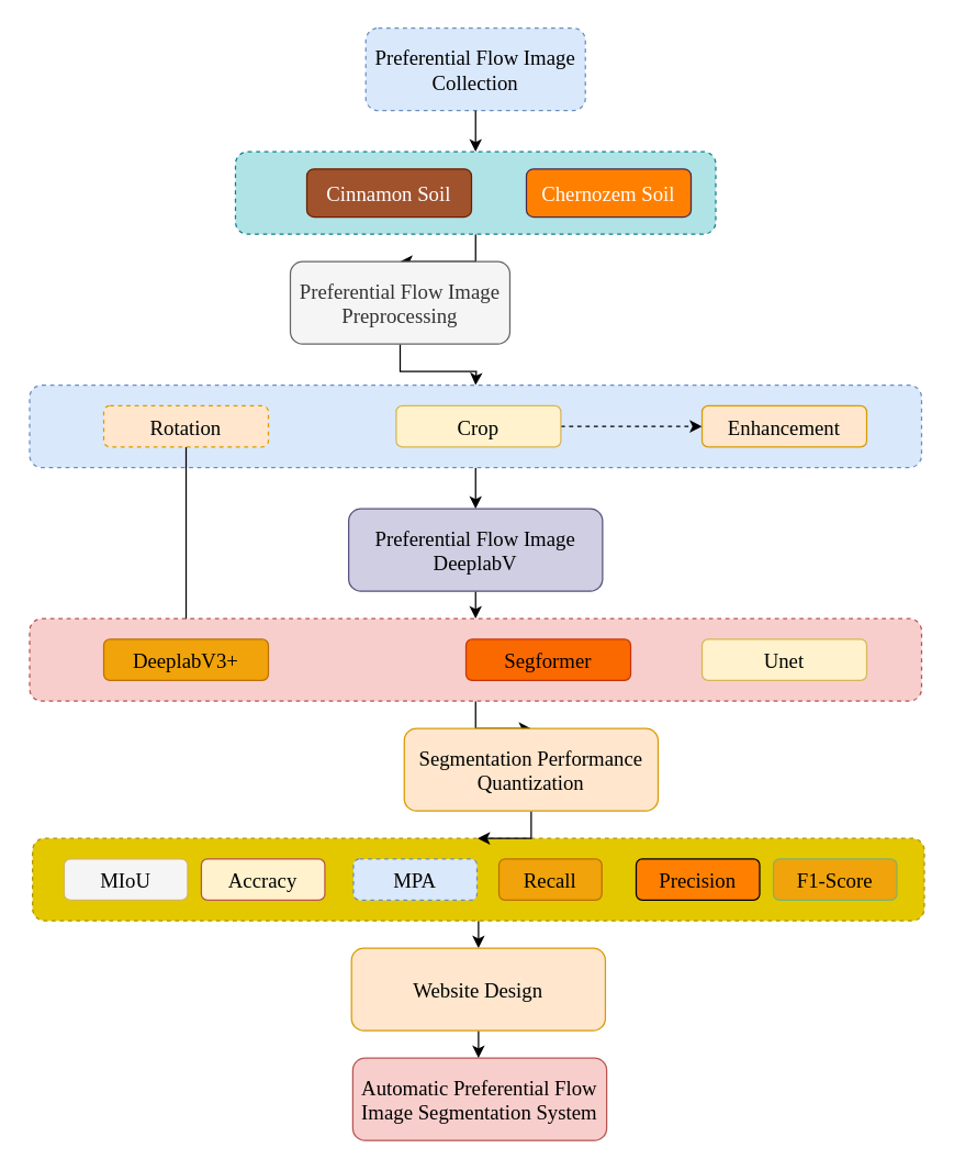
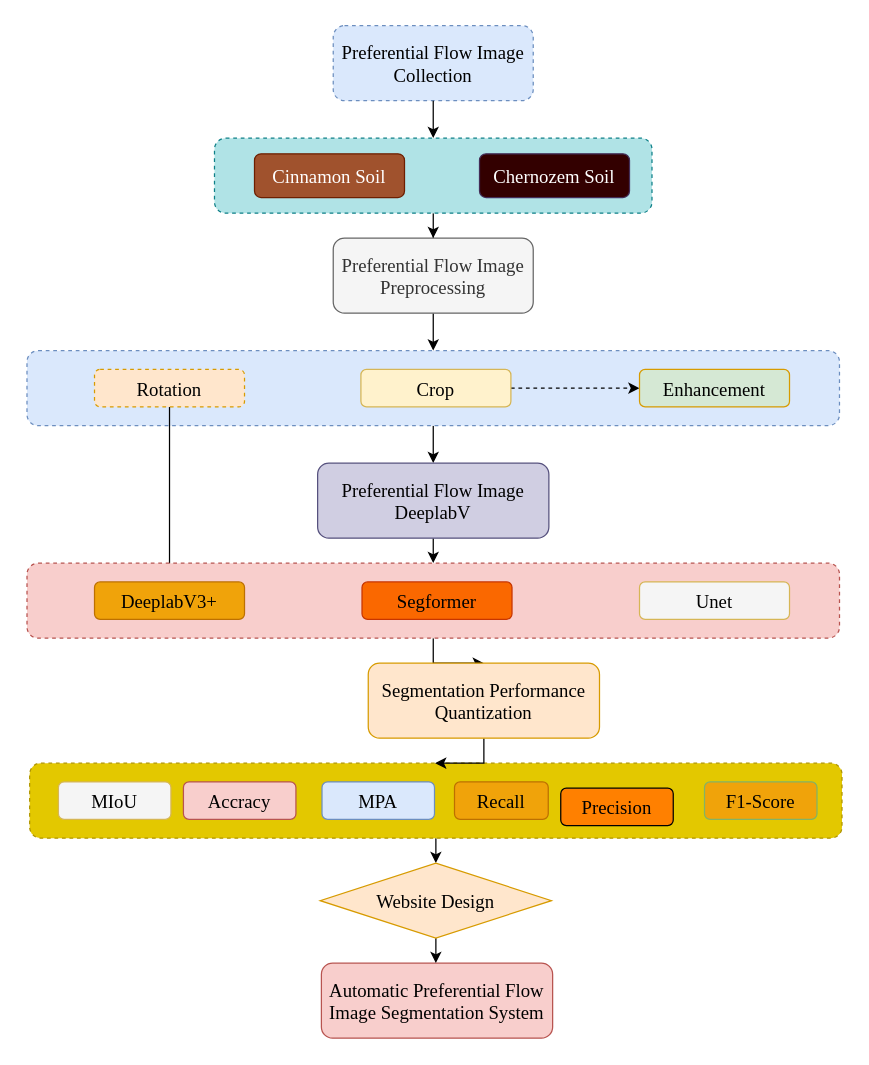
- <mxCell id="27" value="Cinnamon Soil" style="rounded=1;fillColor=#a0522d;strokeColor=#6D1F00;fontColor=#ffffff;fontFamily=Times New Roman;fontSize=15;" vertex="1" parent="1"><mxGeometry x="223" y="122.5" width="120" height="35" as="geometry" /></mxCell>
+ <mxCell id="27" value="Cinnamon Soil" style="rounded=1;fillColor=#a0522d;strokeColor=#6D1F00;fontColor=#ffffff;fontFamily=Times New Roman;fontSize=15;" vertex="1" parent="1"><mxGeometry x="203" y="122.5" width="120" height="35" as="geometry" /></mxCell>
- <mxCell id="28" value="Chernozem Soil" style="rounded=1;fillColor=#ff8000;fontColor=#ffffff;strokeColor=#432D57;fontFamily=Times New Roman;fontSize=15;" vertex="1" parent="1"><mxGeometry x="383" y="122.5" width="120" height="35" as="geometry" /></mxCell>
+ <mxCell id="28" value="Chernozem Soil" style="rounded=1;fillColor=#330000;fontColor=#ffffff;strokeColor=#432D57;fontFamily=Times New Roman;fontSize=15;" vertex="1" parent="1"><mxGeometry x="383" y="122.5" width="120" height="35" as="geometry" /></mxCell>
- <mxCell id="37" value="Preferential Flow Image &#10;Preprocessing" style="rounded=1;fillColor=#f5f5f5;strokeColor=#666666;fontFamily=Times New Roman;fontSize=15;fontColor=#333333;" vertex="1" parent="1"><mxGeometry x="210.99" y="190" width="160" height="60" as="geometry" /></mxCell>
+ <mxCell id="37" value="Preferential Flow Image &#10;Preprocessing" style="rounded=1;fillColor=#f5f5f5;strokeColor=#666666;fontFamily=Times New Roman;fontSize=15;fontColor=#333333;" vertex="1" parent="1"><mxGeometry x="265.99" y="190" width="160" height="60" as="geometry" /></mxCell>
- <mxCell id="8" value="Enhancement" style="rounded=1;fillColor=#ffe6cc;strokeColor=#d79b00;fontFamily=Times New Roman;fontSize=15;" vertex="1" parent="1"><mxGeometry x="511.01" y="295" width="120" height="30" as="geometry" /></mxCell>
+ <mxCell id="8" value="Enhancement" style="rounded=1;fillColor=#d5e8d4;strokeColor=#d79b00;fontFamily=Times New Roman;fontSize=15;" vertex="1" parent="1"><mxGeometry x="511.01" y="295" width="120" height="30" as="geometry" /></mxCell>
- <mxCell id="12" value="Segformer" style="rounded=1;fillColor=#fa6800;fontColor=#000000;strokeColor=#C73500;fontFamily=Times New Roman;fontSize=15;" vertex="1" parent="1"><mxGeometry x="339.01" y="465" width="120" height="30" as="geometry" /></mxCell>
+ <mxCell id="12" value="Segformer" style="rounded=1;fillColor=#fa6800;fontColor=#000000;strokeColor=#C73500;fontFamily=Times New Roman;fontSize=15;" vertex="1" parent="1"><mxGeometry x="289.01" y="465" width="120" height="30" as="geometry" /></mxCell>
- <mxCell id="13" value="Unet" style="rounded=1;fillColor=#fff2cc;strokeColor=#d6b656;fontFamily=Times New Roman;fontSize=15;" vertex="1" parent="1"><mxGeometry x="511.01" y="465" width="120" height="30" as="geometry" /></mxCell>
+ <mxCell id="13" value="Unet" style="rounded=1;fillColor=#f5f5f5;strokeColor=#d6b656;fontFamily=Times New Roman;fontSize=15;" vertex="1" parent="1"><mxGeometry x="511.01" y="465" width="120" height="30" as="geometry" /></mxCell>
- <mxCell id="17" value="Accracy" style="rounded=1;fillColor=#fff2cc;strokeColor=#b85450;fontFamily=Times New Roman;fontSize=15;" vertex="1" parent="1"><mxGeometry x="146.14" y="625" width="90" height="30" as="geometry" /></mxCell>
+ <mxCell id="17" value="Accracy" style="rounded=1;fillColor=#f8cecc;strokeColor=#b85450;fontFamily=Times New Roman;fontSize=15;" vertex="1" parent="1"><mxGeometry x="146.14" y="625" width="90" height="30" as="geometry" /></mxCell>
- <mxCell id="18" value="MPA" style="rounded=1;fillColor=#dae8fc;strokeColor=#6c8ebf;fontFamily=Times New Roman;fontSize=15;dashed=1;" vertex="1" parent="1"><mxGeometry x="257" y="625" width="90" height="30" as="geometry" /></mxCell>
+ <mxCell id="18" value="MPA" style="rounded=1;fillColor=#dae8fc;strokeColor=#6c8ebf;fontFamily=Times New Roman;fontSize=15;" vertex="1" parent="1"><mxGeometry x="257" y="625" width="90" height="30" as="geometry" /></mxCell>
- <mxCell id="20" value="Precision" style="rounded=1;fillColor=#FF8000;fontFamily=Times New Roman;fontSize=15;" vertex="1" parent="1"><mxGeometry x="463" y="625" width="90" height="30" as="geometry" /></mxCell>
+ <mxCell id="20" value="Precision" style="rounded=1;fillColor=#FF8000;fontFamily=Times New Roman;fontSize=15;" vertex="1" parent="1"><mxGeometry x="448" y="630" width="90" height="30" as="geometry" /></mxCell>
- <mxCell id="31" value="Website Design" style="rounded=1;fillColor=#ffe6cc;strokeColor=#d79b00;fontFamily=Times New Roman;fontSize=15;" vertex="1" parent="1"><mxGeometry x="255.56" y="690" width="185" height="60" as="geometry" /></mxCell>
+ <mxCell id="31" value="Website Design" style="rhombus;fillColor=#ffe6cc;strokeColor=#d79b00;fontFamily=Times New Roman;fontSize=15;" vertex="1" parent="1"><mxGeometry x="255.56" y="690" width="185" height="60" as="geometry" /></mxCell>
